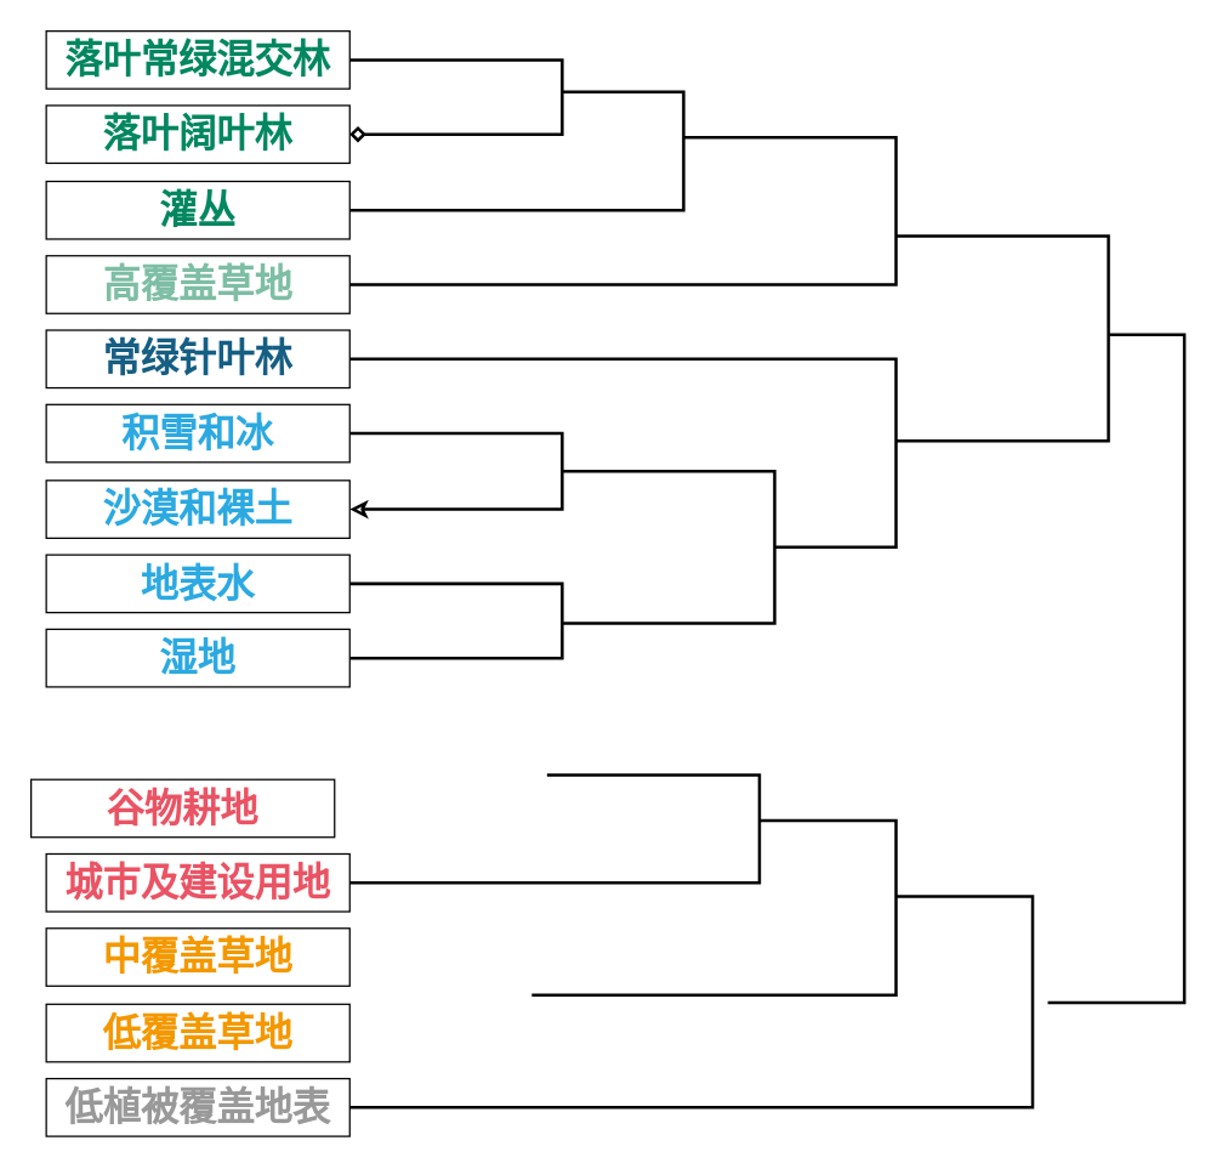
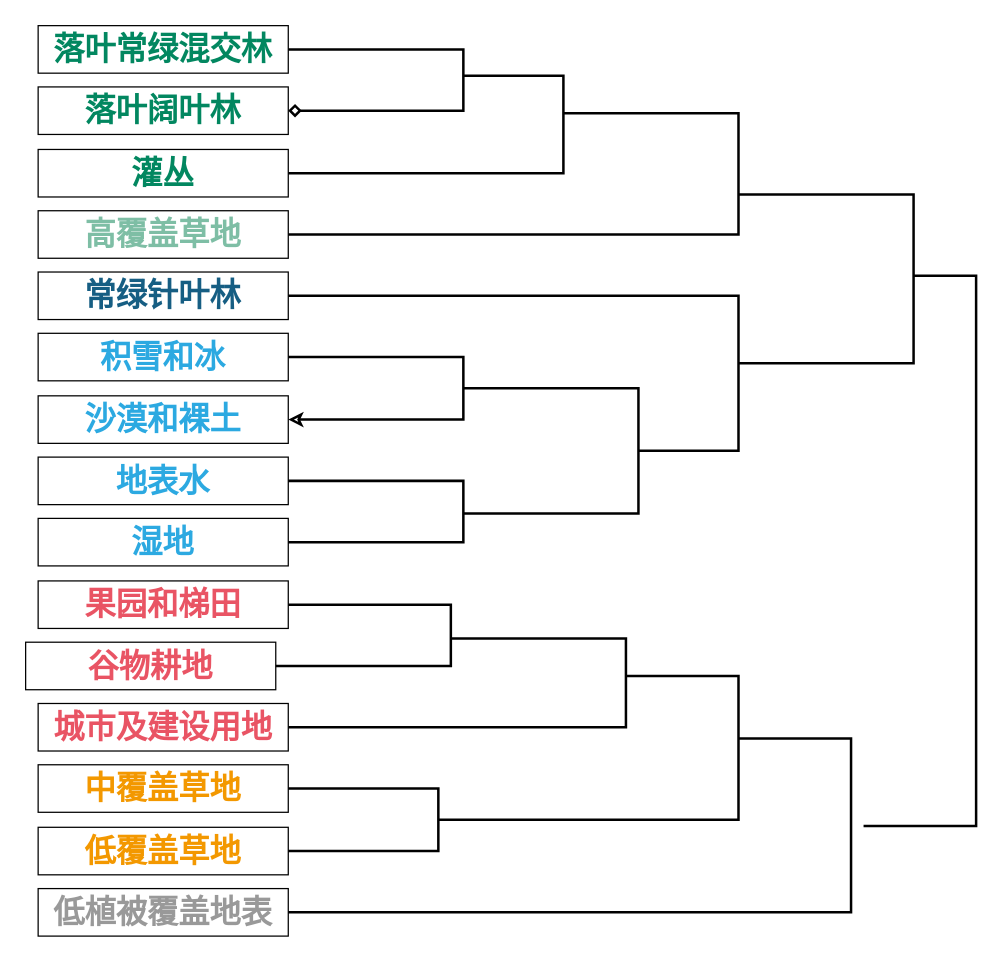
+ <mxCell id="18" value="&lt;div style=&quot;background-color: rgb(255 , 255 , 255) ; line-height: 20px&quot;&gt;&lt;font color=&quot;#e95464&quot;&gt;果园和梯田&lt;/font&gt;&lt;br&gt;&lt;/div&gt;" style="rounded=0;whiteSpace=wrap;html=1;fillColor=none;fontFamily=仿宋;fontSource=https%3A%2F%2Ffonts.googleapis.com%2Fcss%3Ffamily%3D%25E4%25BB%25BF%25E5%25AE%258B;fontStyle=1;fontSize=25;fontColor=#028760;spacing=2;" vertex="1" parent="1"><mxGeometry x="30" y="464" width="200" height="38" as="geometry" /></mxCell>
+ <mxCell id="17" style="edgeStyle=orthogonalEdgeStyle;rounded=0;orthogonalLoop=1;jettySize=auto;html=1;exitX=1;exitY=0.5;exitDx=0;exitDy=0;entryX=1;entryY=0.5;entryDx=0;entryDy=0;startArrow=none;startFill=0;endArrow=none;endFill=0;strokeWidth=2;fontFamily=仿宋;fontSource=https%3A%2F%2Ffonts.googleapis.com%2Fcss%3Ffamily%3D%25E4%25BB%25BF%25E5%25AE%258B;fontSize=25;fontColor=#028760;" edge="1" parent="1" source="18" target="19"><mxGeometry relative="1" as="geometry"><Array as="points"><mxPoint x="360" y="483" /><mxPoint x="360" y="532" /></Array></mxGeometry></mxCell>
+ <mxCell id="22" style="edgeStyle=orthogonalEdgeStyle;rounded=0;orthogonalLoop=1;jettySize=auto;html=1;exitX=1;exitY=0.5;exitDx=0;exitDy=0;entryX=1;entryY=0.5;entryDx=0;entryDy=0;startArrow=none;startFill=0;endArrow=none;endFill=0;strokeWidth=2;fontFamily=仿宋;fontSource=https%3A%2F%2Ffonts.googleapis.com%2Fcss%3Ffamily%3D%25E4%25BB%25BF%25E5%25AE%258B;fontSize=25;fontColor=#028760;" edge="1" parent="1" source="23" target="24"><mxGeometry relative="1" as="geometry"><Array as="points"><mxPoint x="350" y="630" /><mxPoint x="350" y="680" /></Array></mxGeometry></mxCell>
